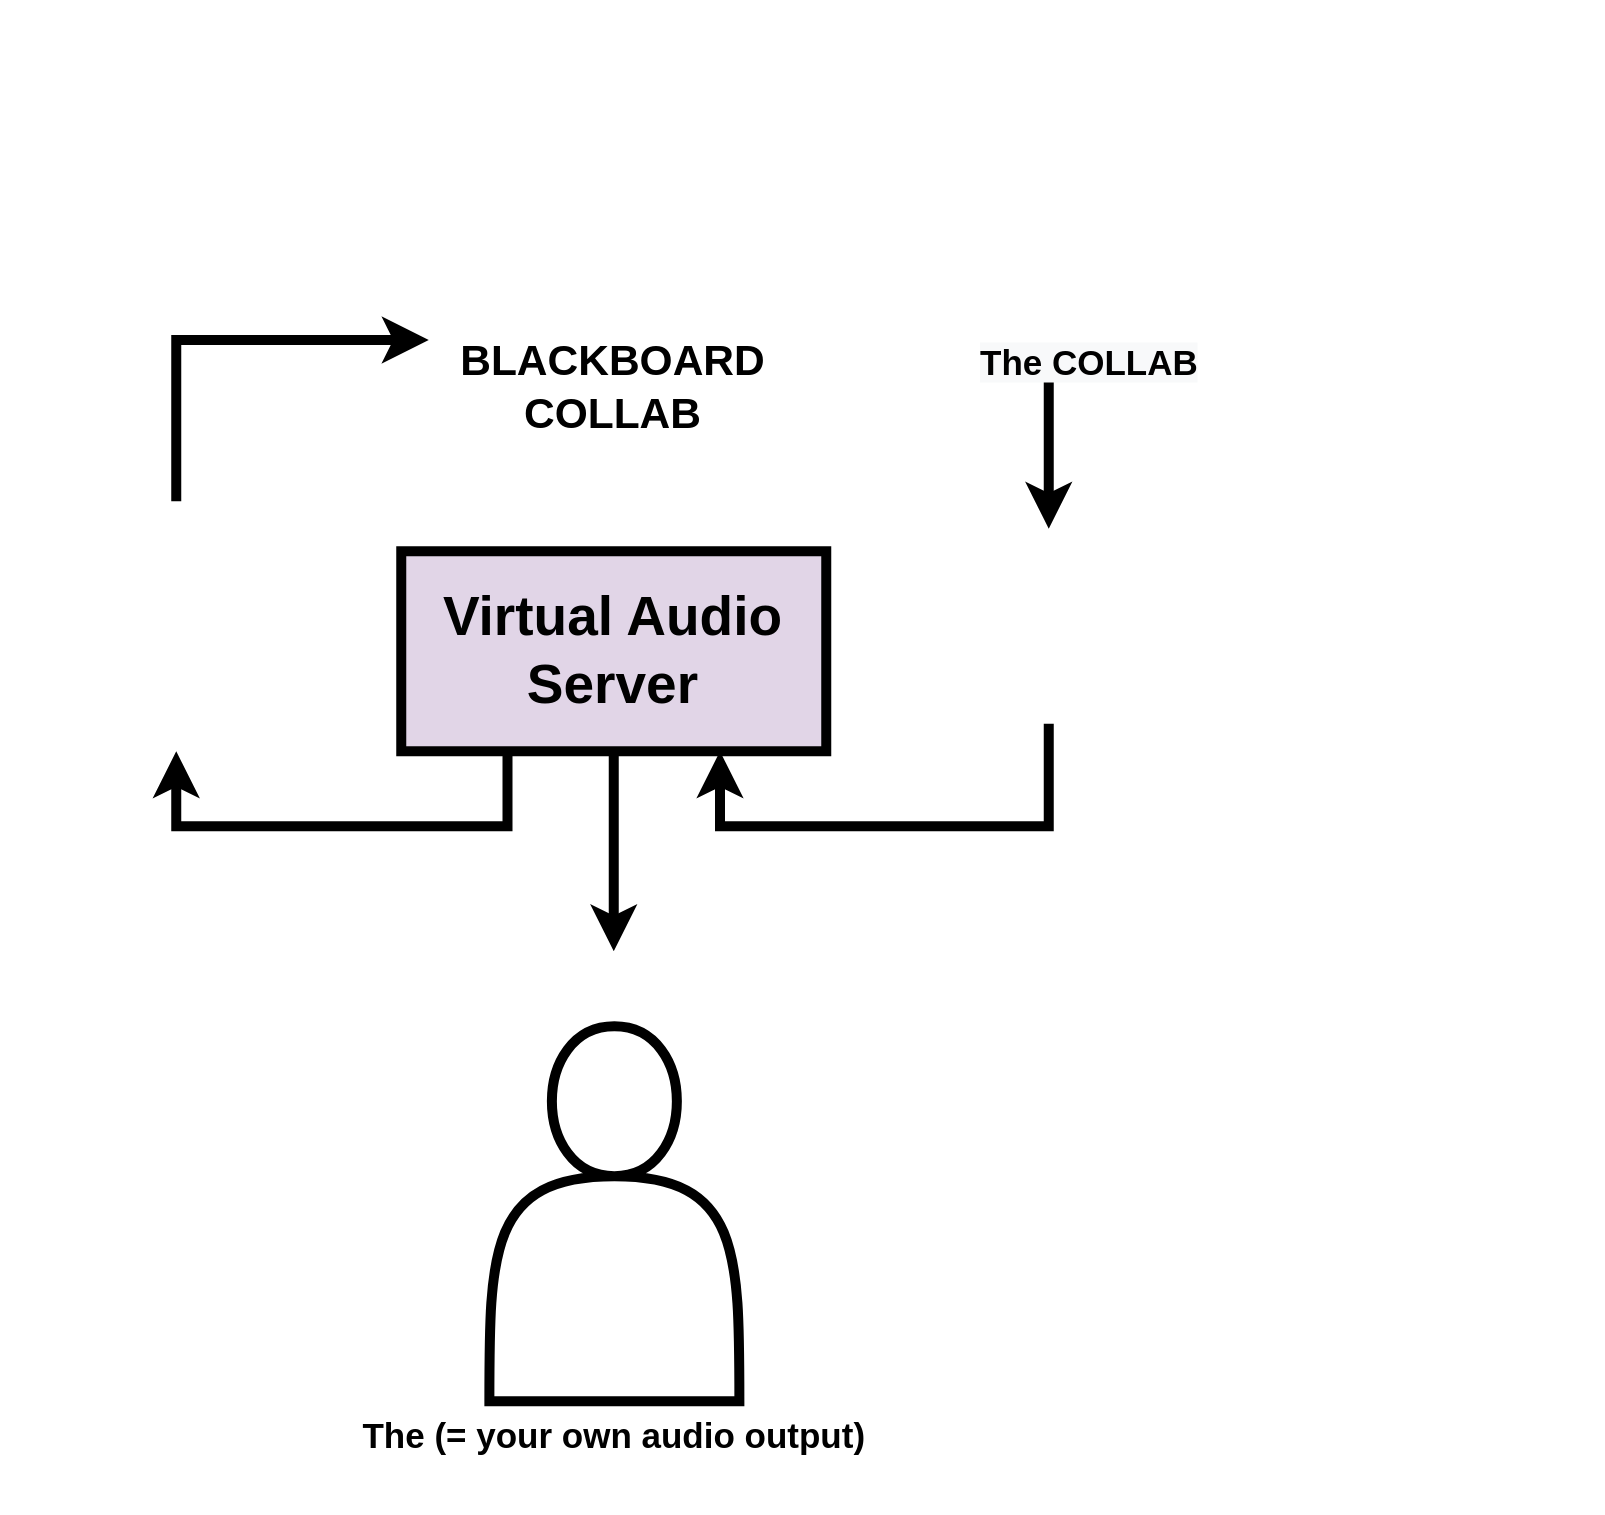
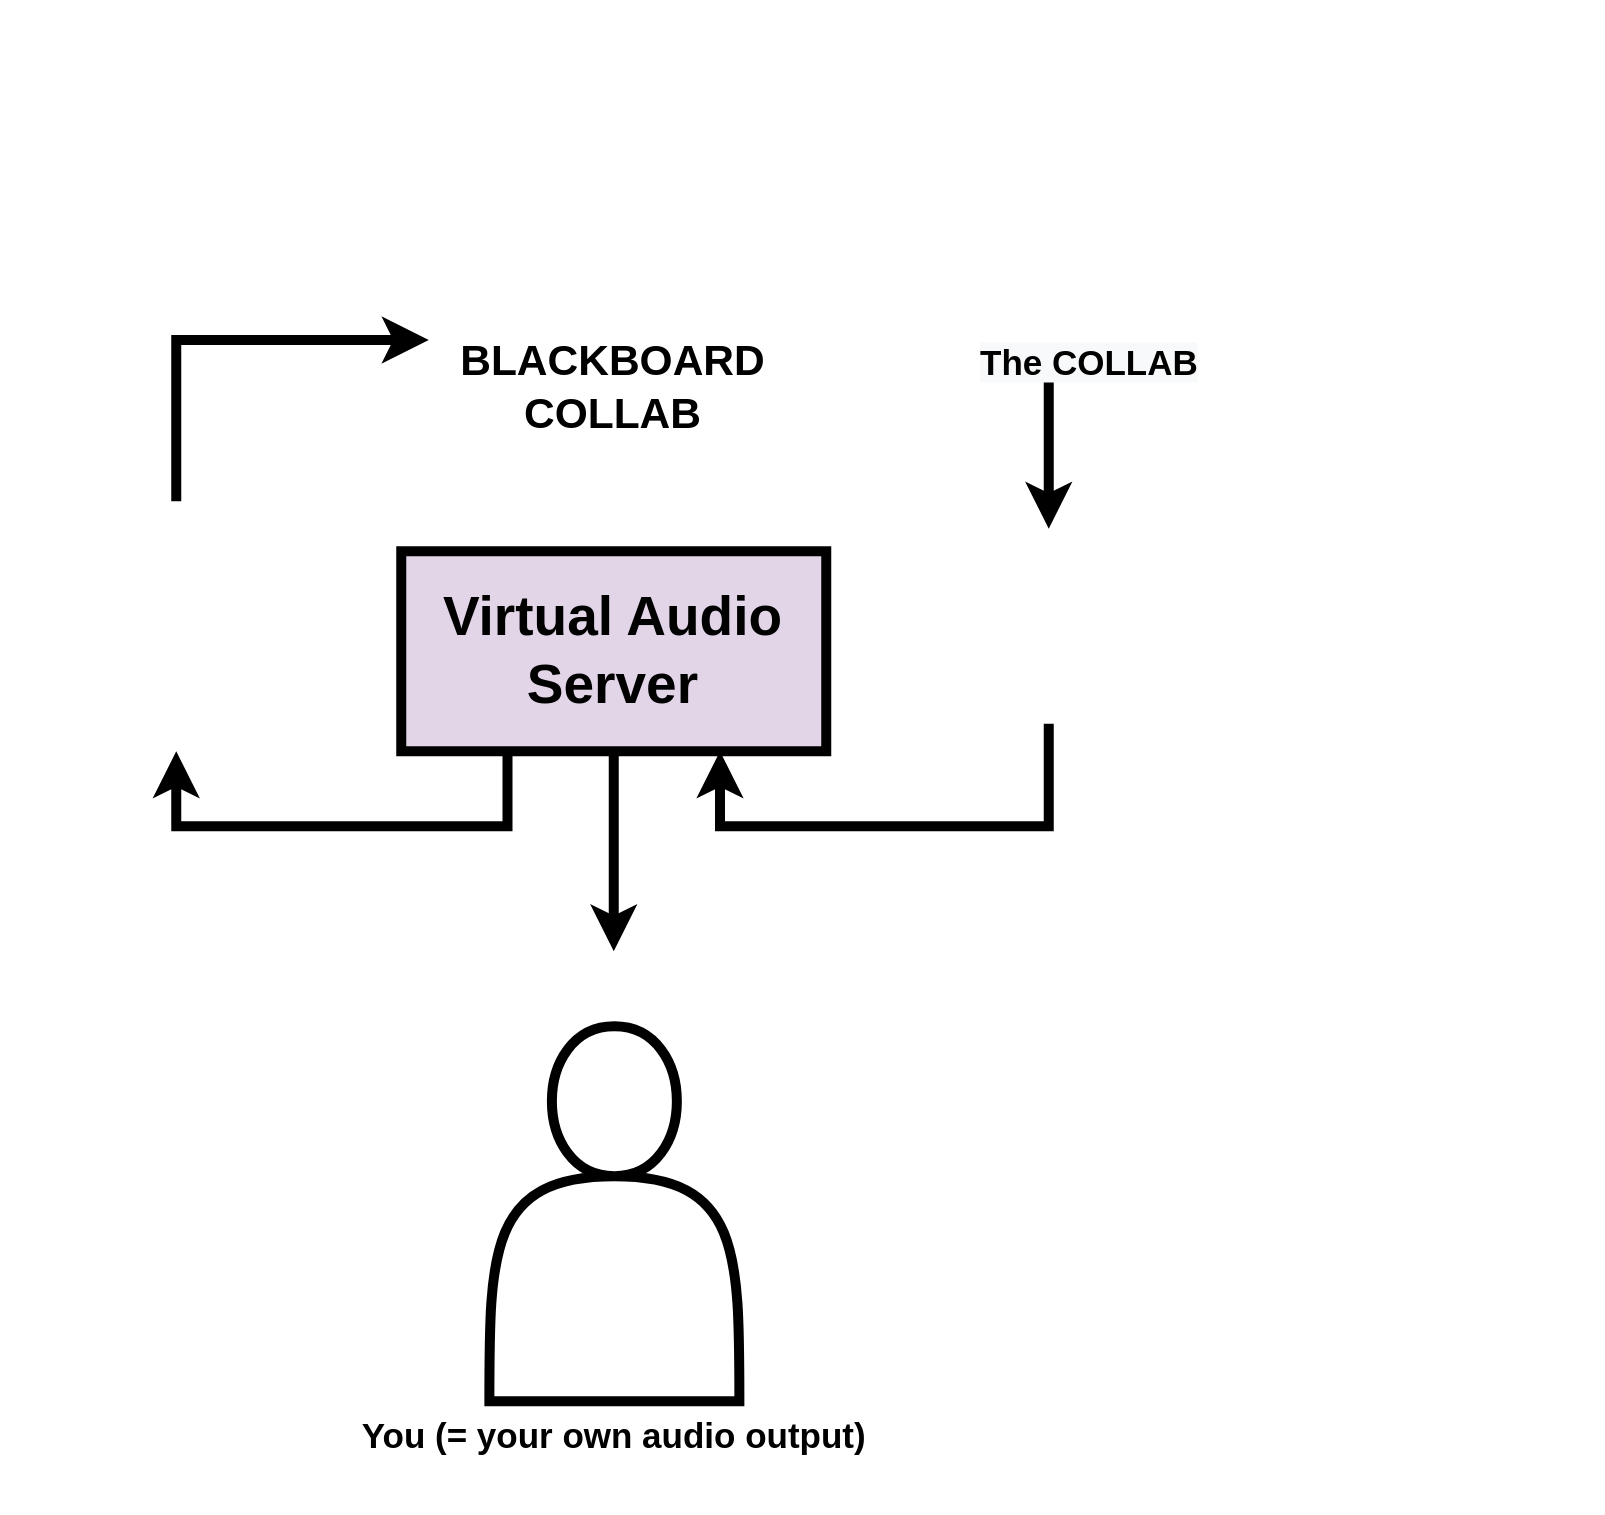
- <mxCell id="16" value="&lt;font style=&quot;font-size: 14px&quot;&gt;&lt;b&gt;The (= your own audio output)&lt;/b&gt;&lt;/font&gt;" style="text;html=1;strokeColor=none;fillColor=none;align=center;verticalAlign=middle;whiteSpace=wrap;rounded=0;" vertex="1" parent="1"><mxGeometry x="117.5" y="564" width="255" height="20" as="geometry" /></mxCell>
+ <mxCell id="16" value="&lt;font style=&quot;font-size: 14px&quot;&gt;&lt;b&gt;You (= your own audio output)&lt;/b&gt;&lt;/font&gt;" style="text;html=1;strokeColor=none;fillColor=none;align=center;verticalAlign=middle;whiteSpace=wrap;rounded=0;" vertex="1" parent="1"><mxGeometry x="117.5" y="564" width="255" height="20" as="geometry" /></mxCell>
